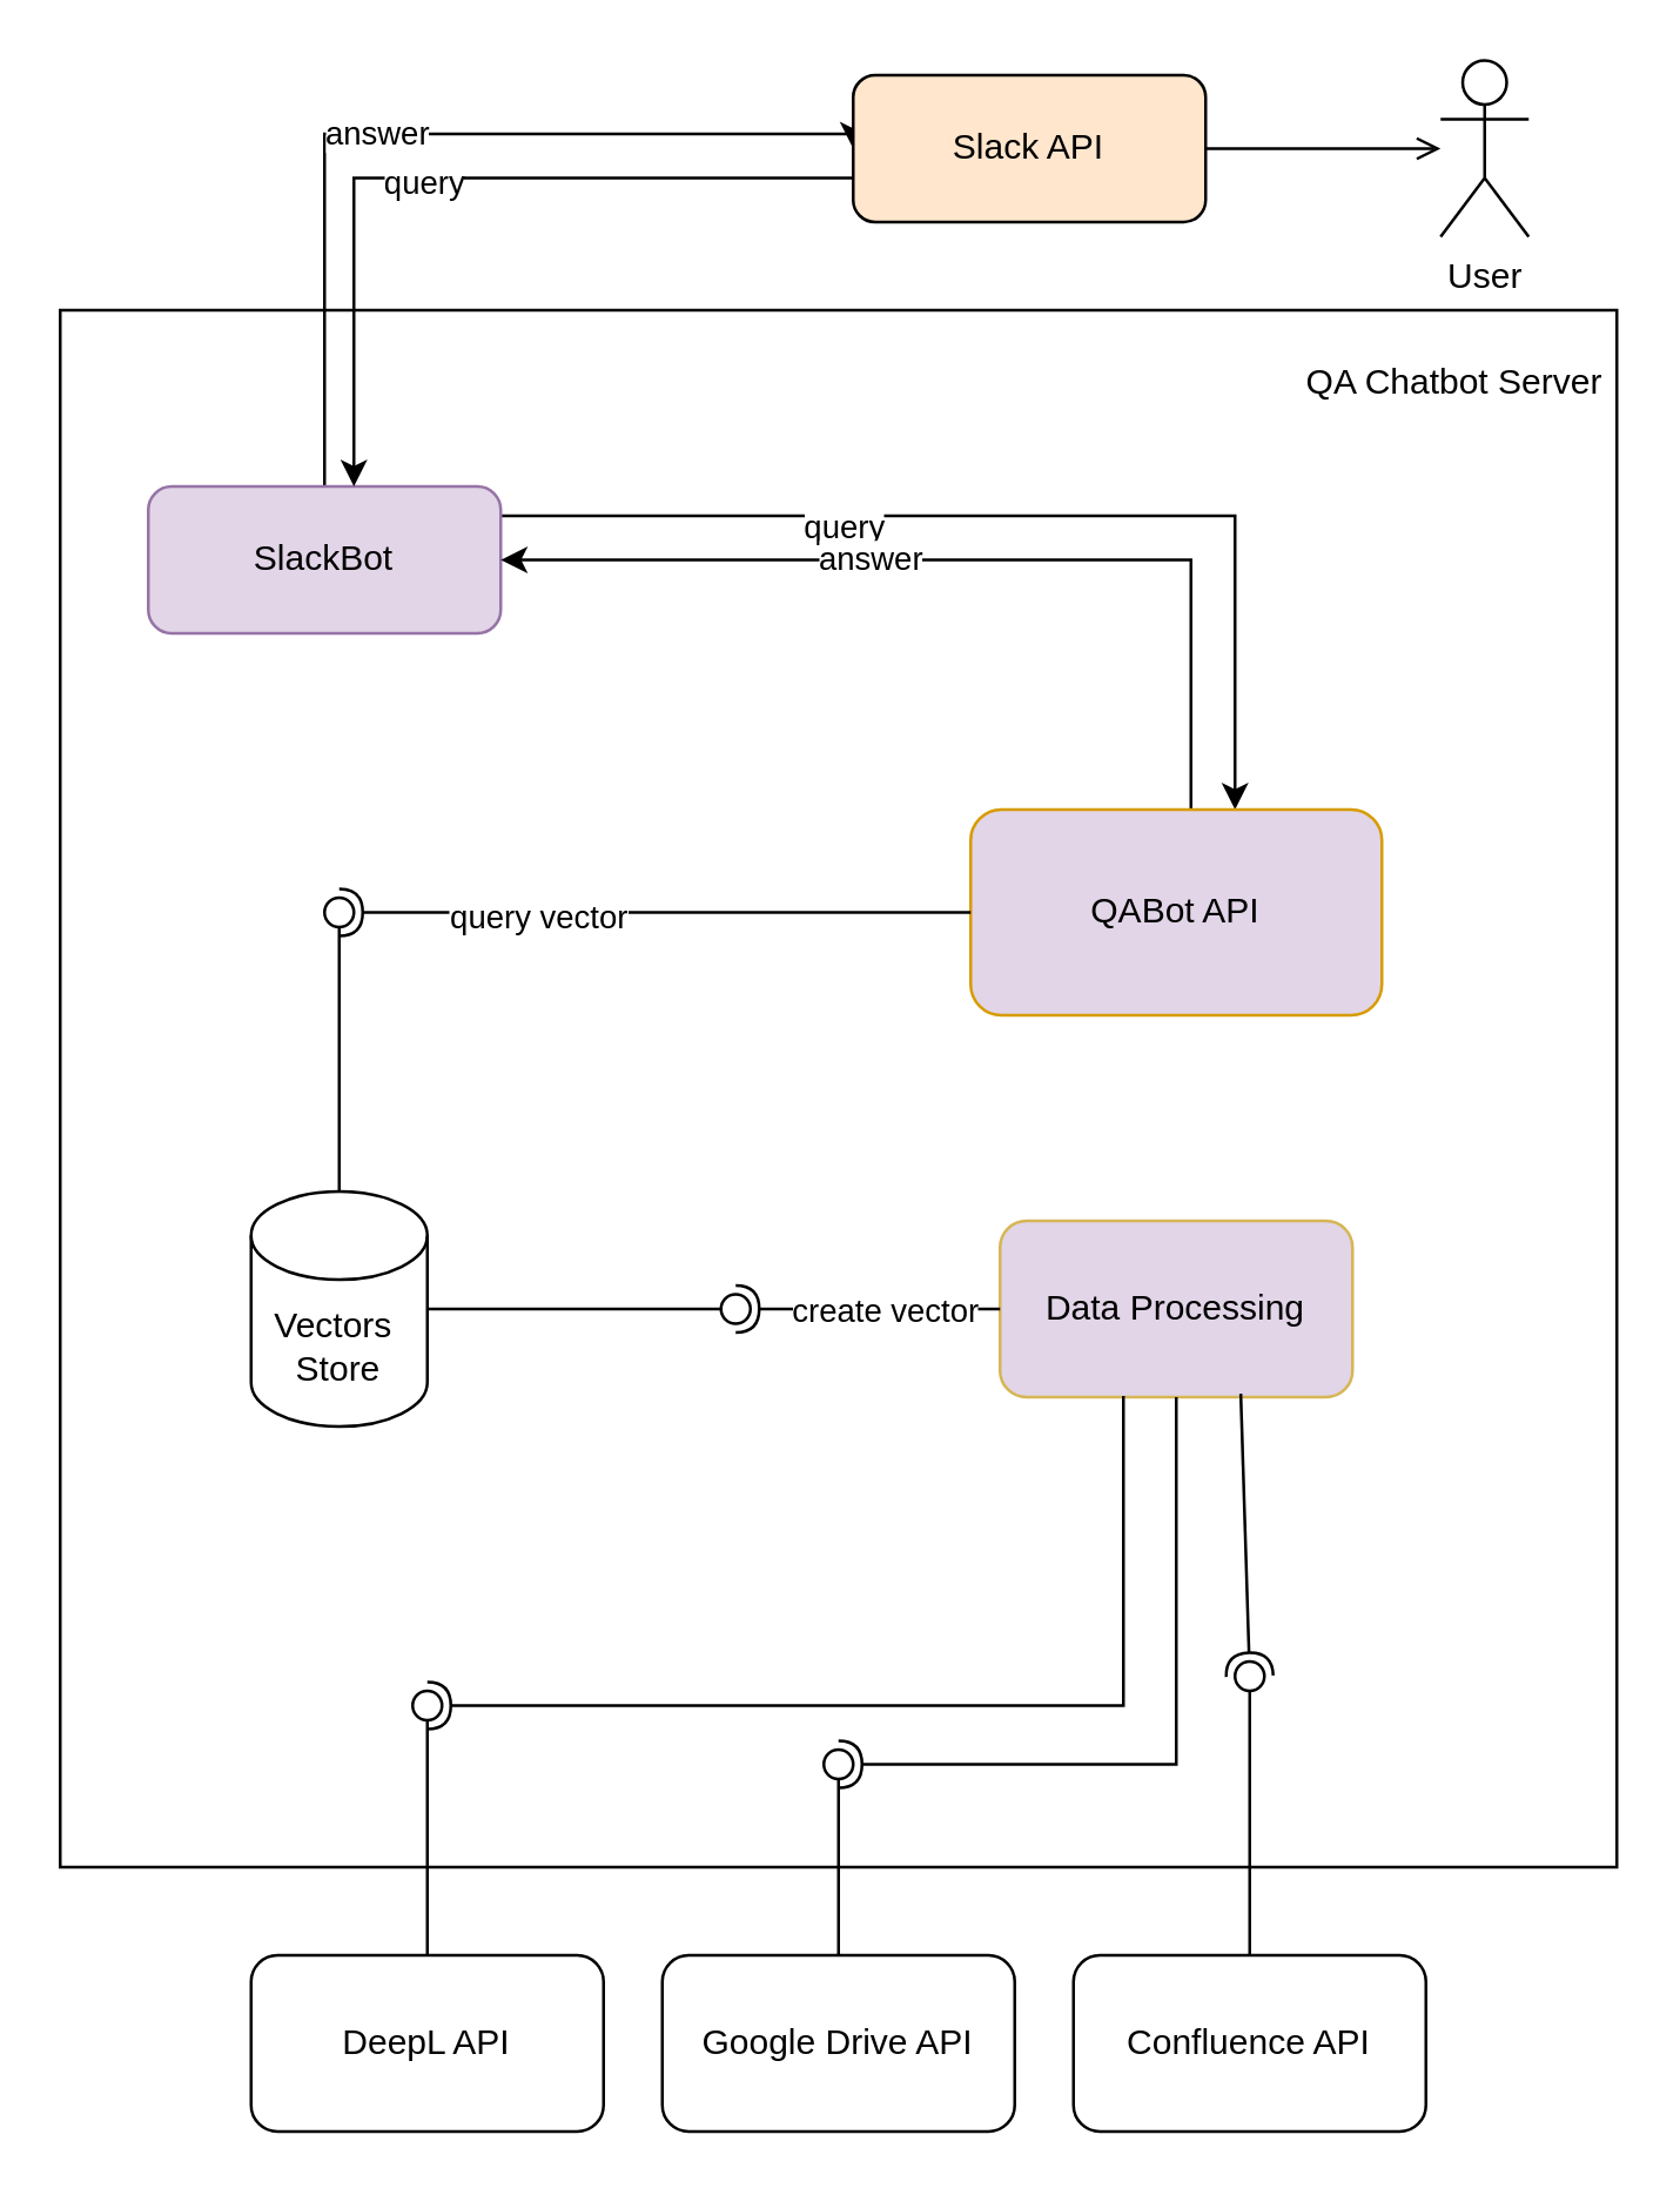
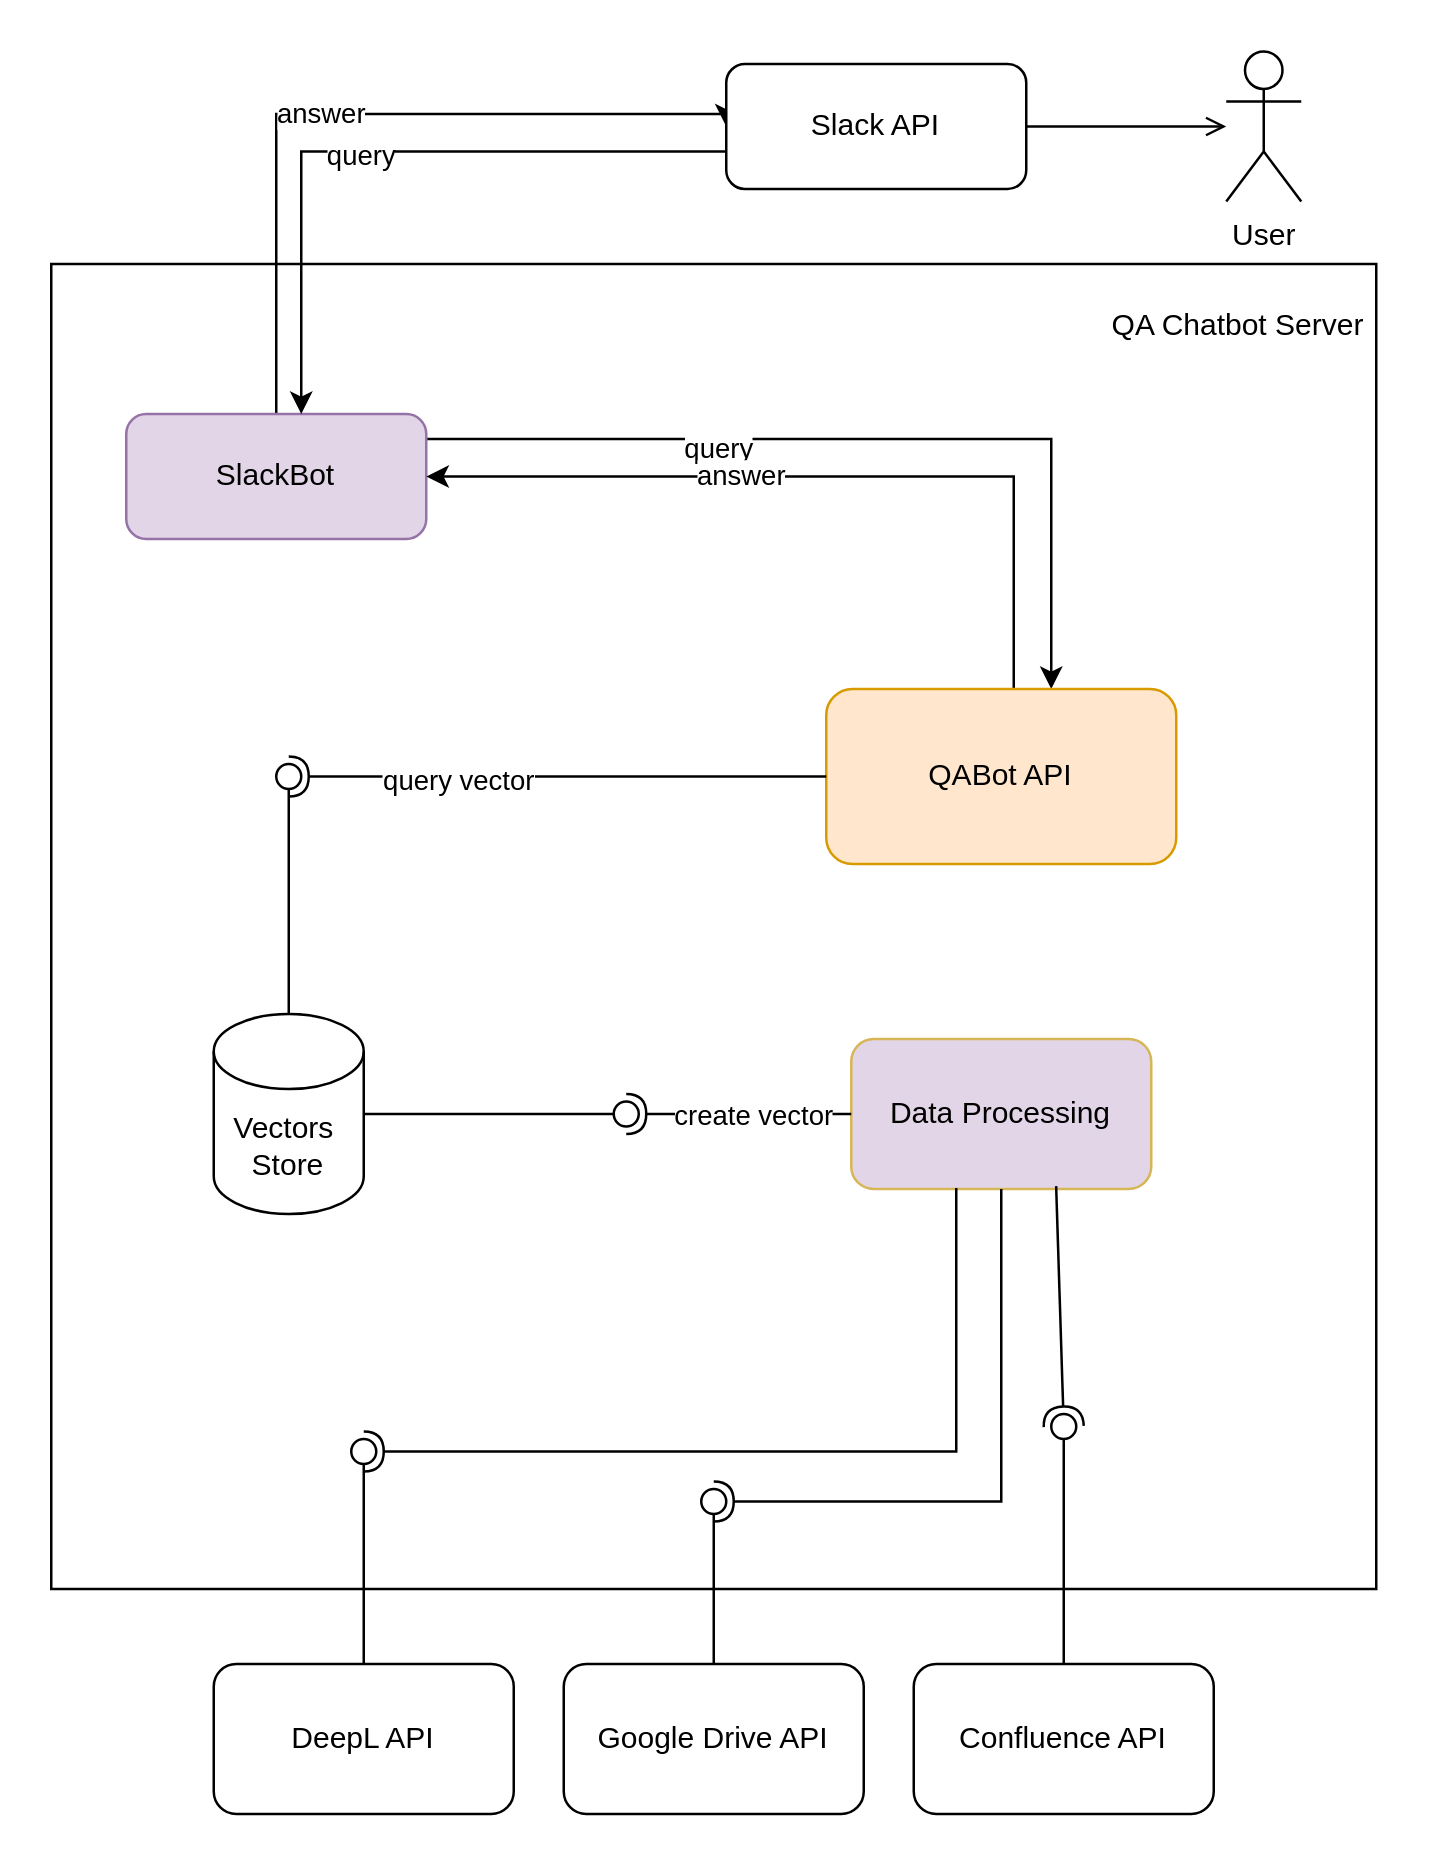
- <mxCell id="11" value="Slack API" style="rounded=1;whiteSpace=wrap;html=1;fillColor=#ffe6cc;" parent="1" vertex="1"><mxGeometry x="290" y="25" width="120" height="50" as="geometry" /></mxCell>
+ <mxCell id="11" value="Slack API" style="rounded=1;whiteSpace=wrap;html=1;" parent="1" vertex="1"><mxGeometry x="290" y="25" width="120" height="50" as="geometry" /></mxCell>
- <mxCell id="14" value="QABot API" style="rounded=1;whiteSpace=wrap;html=1;verticalAlign=middle;fillColor=#e1d5e7;strokeColor=#d79b00;" parent="1" vertex="1"><mxGeometry x="330" y="275" width="140" height="70" as="geometry" /></mxCell>
+ <mxCell id="14" value="QABot API" style="rounded=1;whiteSpace=wrap;html=1;verticalAlign=middle;fillColor=#ffe6cc;strokeColor=#d79b00;" parent="1" vertex="1"><mxGeometry x="330" y="275" width="140" height="70" as="geometry" /></mxCell>
